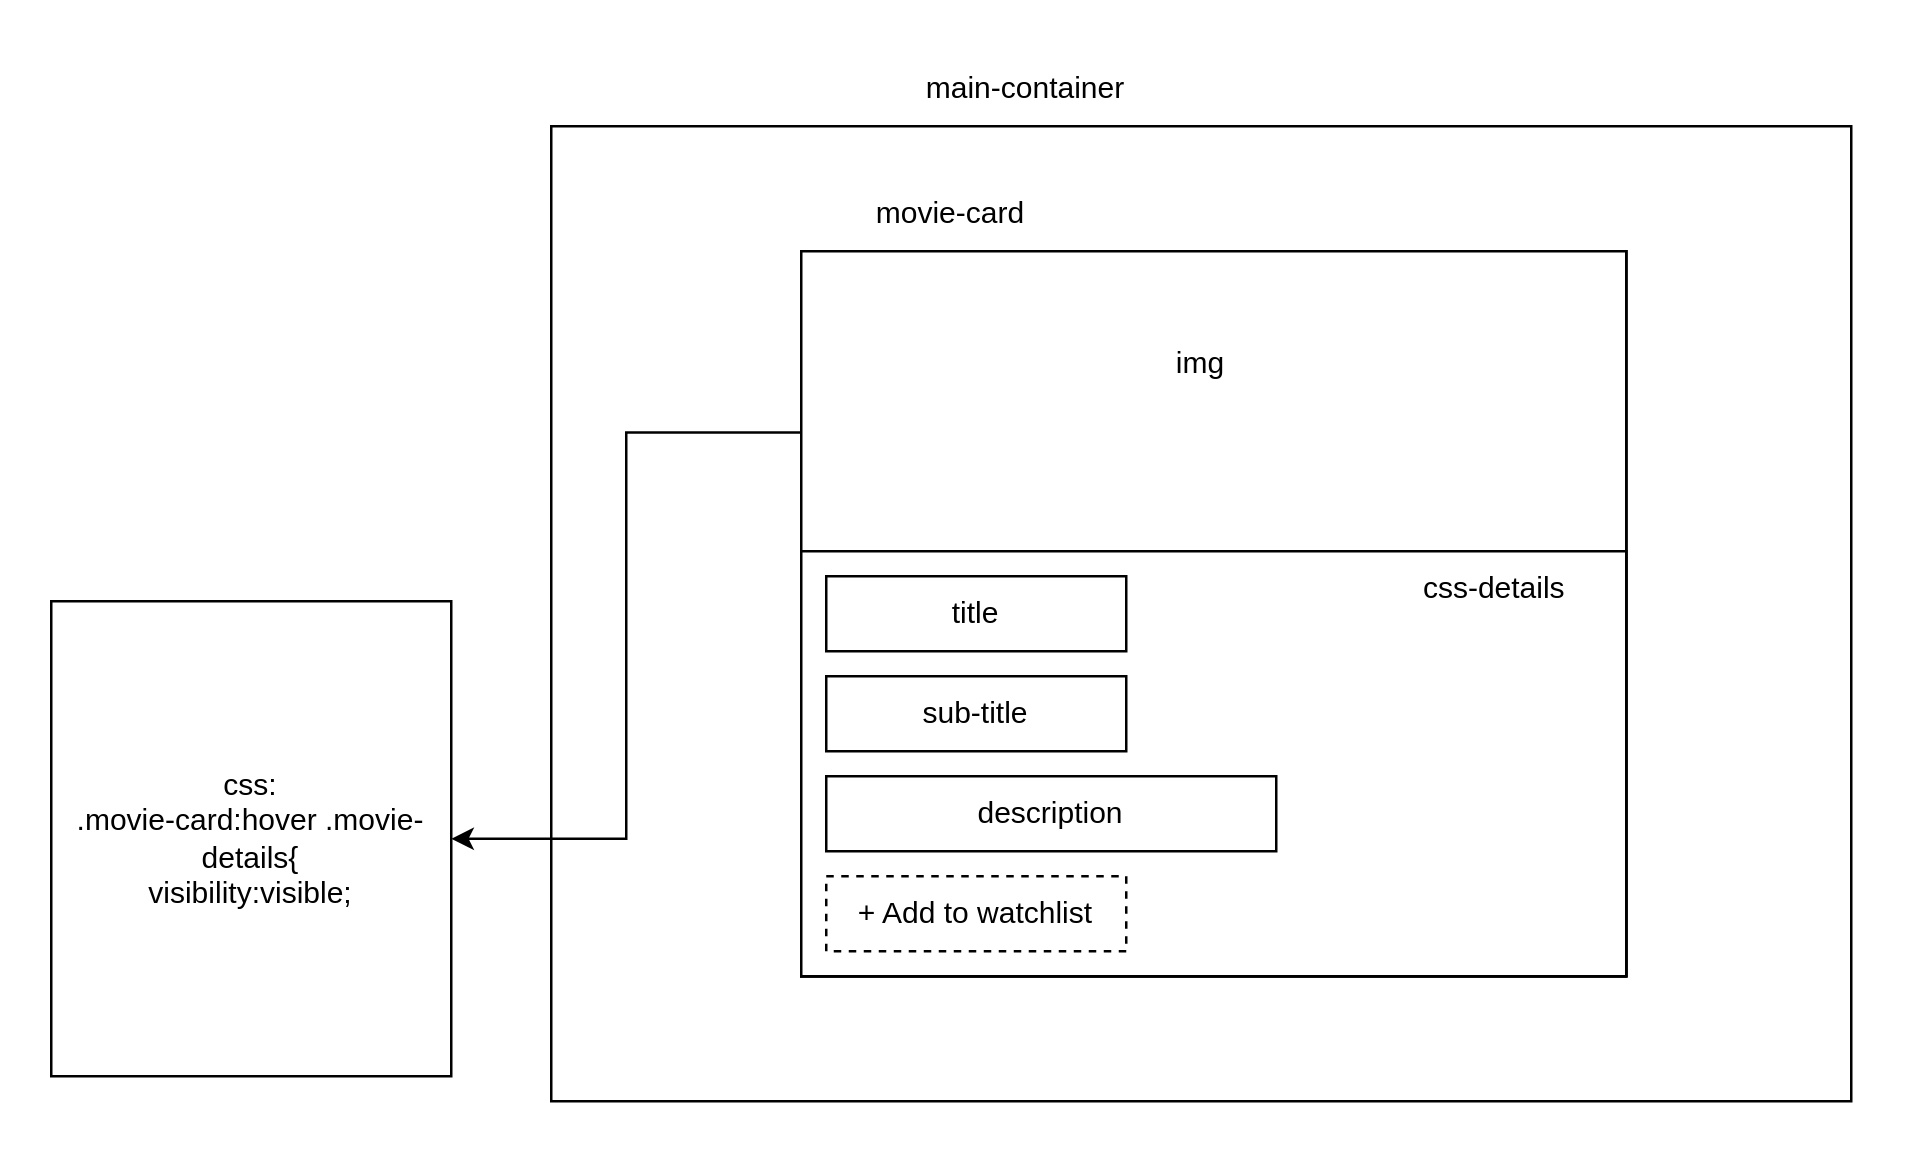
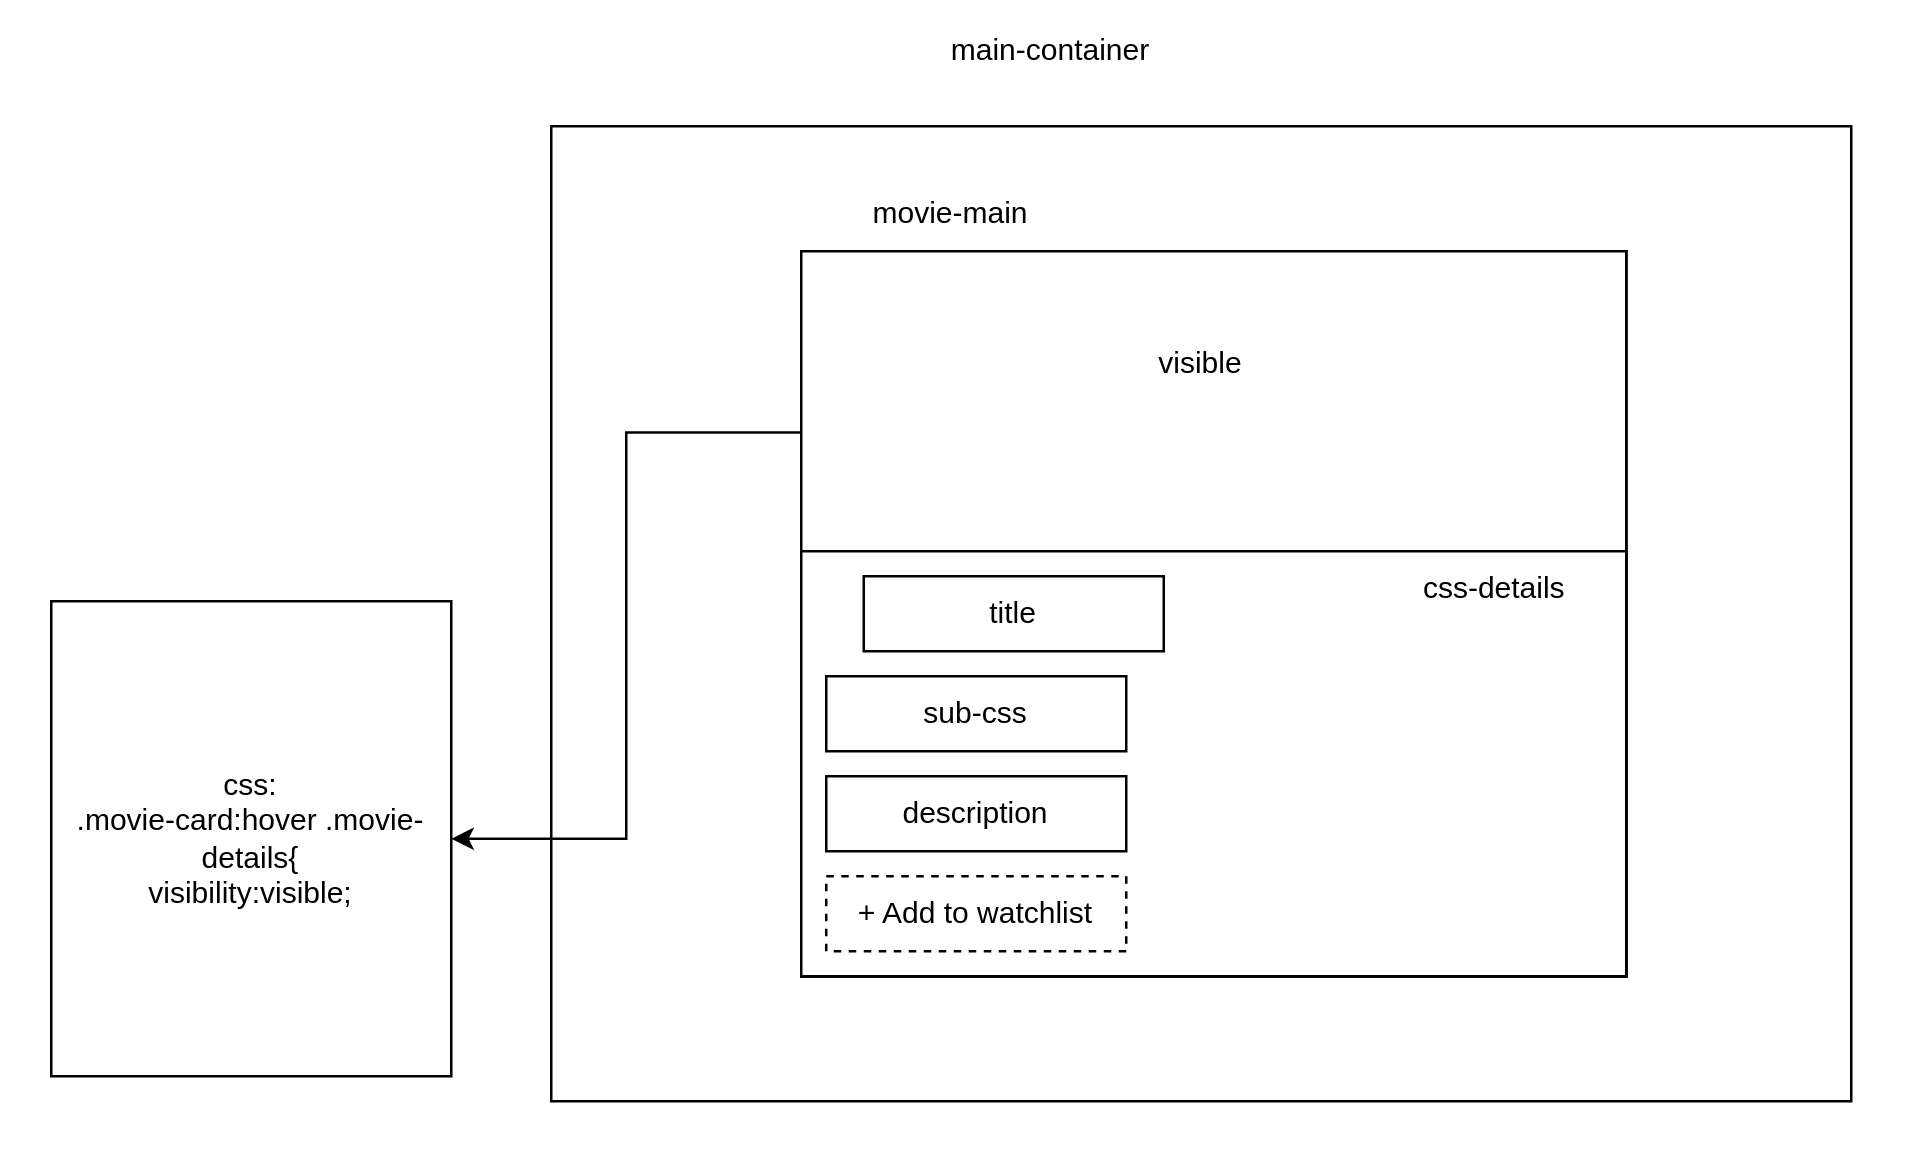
- <mxCell id="4" value="main-container" style="text;html=1;strokeColor=none;fillColor=none;align=center;verticalAlign=middle;whiteSpace=wrap;rounded=0;" vertex="1" parent="1"><mxGeometry x="360" y="20" width="100" height="30" as="geometry" /></mxCell>
+ <mxCell id="4" value="main-container" style="text;html=1;strokeColor=none;fillColor=none;align=center;verticalAlign=middle;whiteSpace=wrap;rounded=0;" vertex="1" parent="1"><mxGeometry x="370" y="5" width="100" height="30" as="geometry" /></mxCell>
- <mxCell id="5" value="movie-card" style="text;html=1;strokeColor=none;fillColor=none;align=center;verticalAlign=middle;whiteSpace=wrap;rounded=0;" vertex="1" parent="1"><mxGeometry x="320" y="70" width="120" height="30" as="geometry" /></mxCell>
+ <mxCell id="5" value="movie-main" style="text;html=1;strokeColor=none;fillColor=none;align=center;verticalAlign=middle;whiteSpace=wrap;rounded=0;" vertex="1" parent="1"><mxGeometry x="320" y="70" width="120" height="30" as="geometry" /></mxCell>
- <mxCell id="8" value="img" style="text;html=1;strokeColor=none;fillColor=none;align=center;verticalAlign=middle;whiteSpace=wrap;rounded=0;" vertex="1" parent="1"><mxGeometry x="450" y="130" width="60" height="30" as="geometry" /></mxCell>
+ <mxCell id="8" value="visible" style="text;html=1;strokeColor=none;fillColor=none;align=center;verticalAlign=middle;whiteSpace=wrap;rounded=0;" vertex="1" parent="1"><mxGeometry x="450" y="130" width="60" height="30" as="geometry" /></mxCell>
- <mxCell id="13" value="title" style="rounded=0;whiteSpace=wrap;html=1;" vertex="1" parent="1"><mxGeometry x="330" y="230" width="120" height="30" as="geometry" /></mxCell>
+ <mxCell id="13" value="title" style="rounded=0;whiteSpace=wrap;html=1;" vertex="1" parent="1"><mxGeometry x="345" y="230" width="120" height="30" as="geometry" /></mxCell>
- <mxCell id="14" value="sub-title" style="rounded=0;whiteSpace=wrap;html=1;" vertex="1" parent="1"><mxGeometry x="330" y="270" width="120" height="30" as="geometry" /></mxCell>
+ <mxCell id="14" value="sub-css" style="rounded=0;whiteSpace=wrap;html=1;" vertex="1" parent="1"><mxGeometry x="330" y="270" width="120" height="30" as="geometry" /></mxCell>
- <mxCell id="15" value="description" style="rounded=0;whiteSpace=wrap;html=1;" vertex="1" parent="1"><mxGeometry x="330" y="310" width="180" height="30" as="geometry" /></mxCell>
+ <mxCell id="15" value="description" style="rounded=0;whiteSpace=wrap;html=1;" vertex="1" parent="1"><mxGeometry x="330" y="310" width="120" height="30" as="geometry" /></mxCell>
